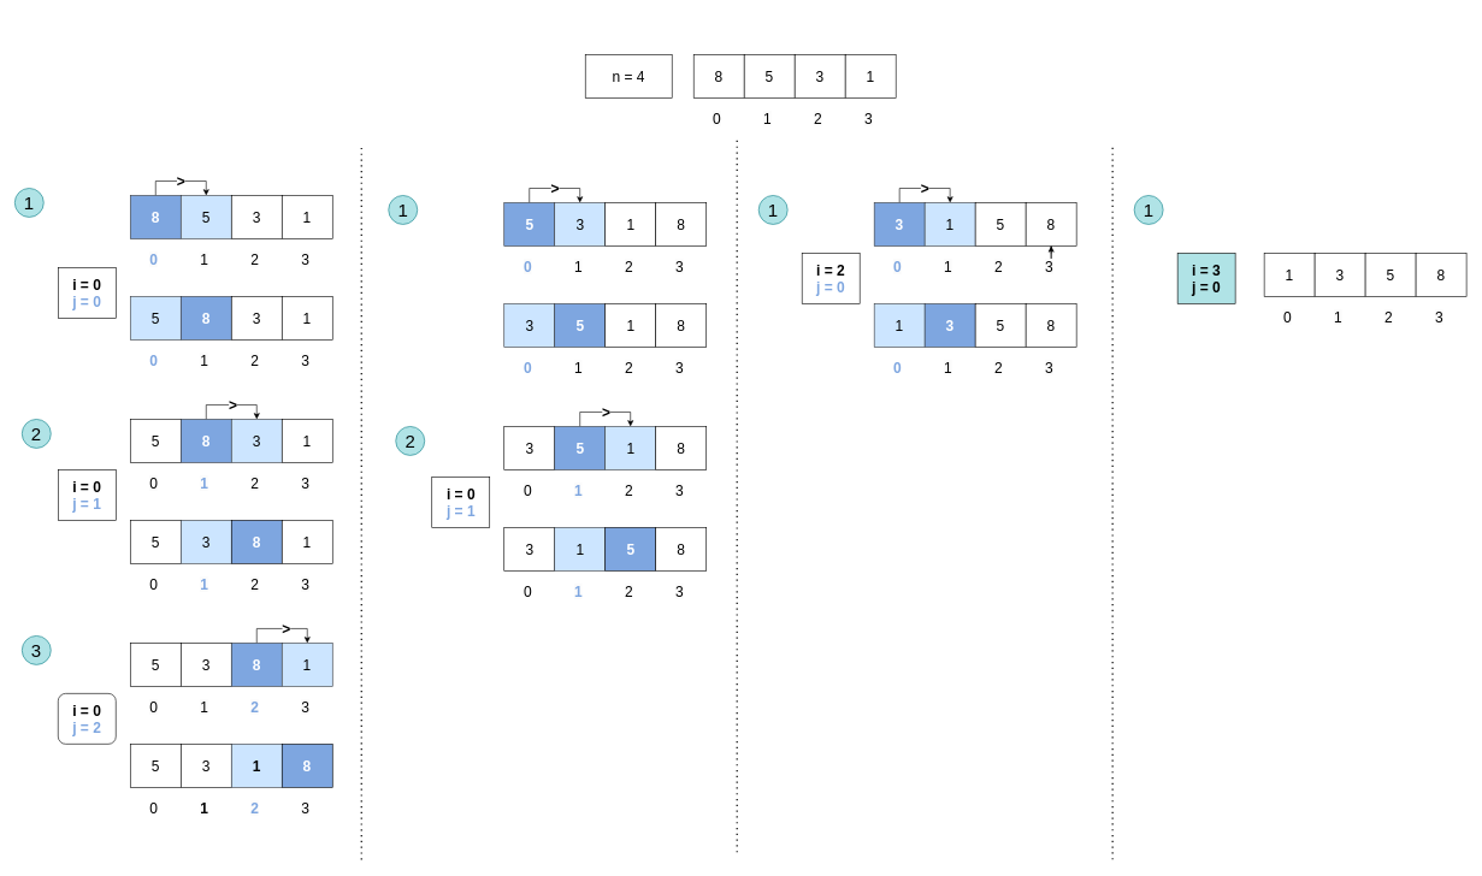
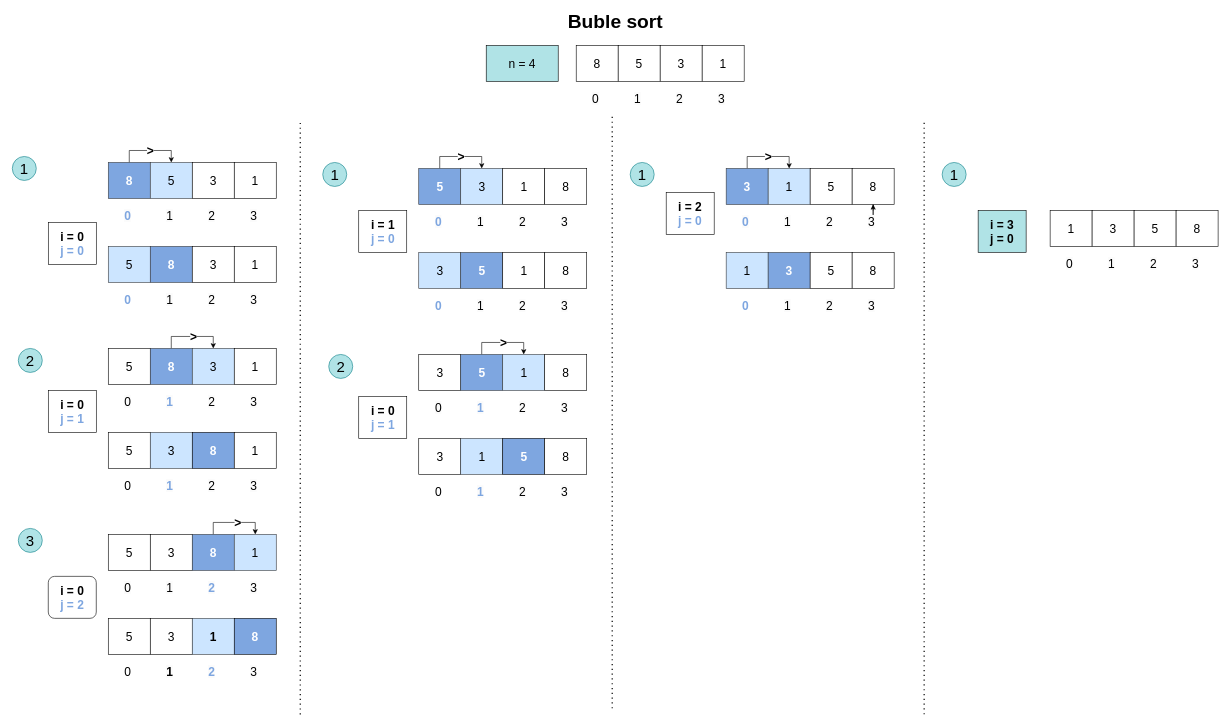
+ <mxCell id="3" value="&lt;font size=&quot;1&quot; style=&quot;&quot;&gt;&lt;b style=&quot;font-size: 32px;&quot;&gt;Buble sort&lt;/b&gt;&lt;/font&gt;" style="text;html=1;align=center;verticalAlign=middle;whiteSpace=wrap;rounded=0;" parent="1" vertex="1"><mxGeometry x="817.5" y="20" width="415" height="30" as="geometry" /></mxCell>
- <mxCell id="12" value="n = 4" style="rounded=0;whiteSpace=wrap;html=1;fontSize=20;" parent="1" vertex="1"><mxGeometry x="810" y="75" width="120" height="60" as="geometry" /></mxCell>
+ <mxCell id="12" value="n = 4" style="rounded=0;whiteSpace=wrap;html=1;fontSize=20;fillColor=#b0e3e6;" parent="1" vertex="1"><mxGeometry x="810" y="75" width="120" height="60" as="geometry" /></mxCell>
+ <mxCell id="81" value="&lt;b&gt;i = 1&lt;/b&gt;&lt;div style=&quot;font-size: 20px;&quot;&gt;&lt;b style=&quot;&quot;&gt;&lt;font color=&quot;#7ea6e0&quot;&gt;j = 0&lt;/font&gt;&lt;/b&gt;&lt;/div&gt;" style="rounded=0;whiteSpace=wrap;html=1;fontSize=20;" parent="1" vertex="1"><mxGeometry x="597.5" y="350" width="80" height="70" as="geometry" /></mxCell>
- <mxCell id="122" value="&lt;b&gt;i = 2&lt;/b&gt;&lt;div style=&quot;font-size: 20px;&quot;&gt;&lt;b style=&quot;&quot;&gt;&lt;font color=&quot;#7ea6e0&quot;&gt;j = 0&lt;/font&gt;&lt;/b&gt;&lt;/div&gt;" style="rounded=0;whiteSpace=wrap;html=1;fontSize=20;" parent="1" vertex="1"><mxGeometry x="1110" y="350" width="80" height="70" as="geometry" /></mxCell>
+ <mxCell id="122" value="&lt;b&gt;i = 2&lt;/b&gt;&lt;div style=&quot;font-size: 20px;&quot;&gt;&lt;b style=&quot;&quot;&gt;&lt;font color=&quot;#7ea6e0&quot;&gt;j = 0&lt;/font&gt;&lt;/b&gt;&lt;/div&gt;" style="rounded=0;whiteSpace=wrap;html=1;fontSize=20;" parent="1" vertex="1"><mxGeometry x="1110" y="320" width="80" height="70" as="geometry" /></mxCell>
